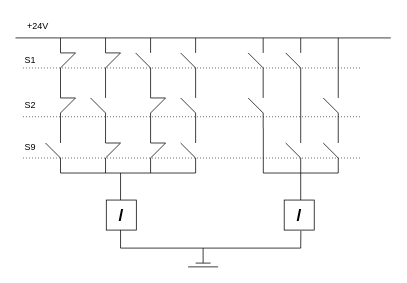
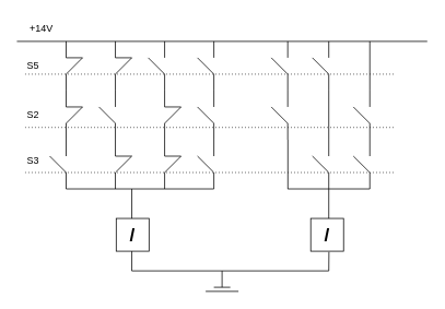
- <mxCell id="68" value="+24V" style="text;strokeColor=none;align=center;fillColor=none;html=1;verticalAlign=middle;whiteSpace=wrap;rounded=0;" vertex="1" parent="1"><mxGeometry x="20" y="20" width="60" height="30" as="geometry" /></mxCell>
+ <mxCell id="68" value="+14V" style="text;strokeColor=none;align=center;fillColor=none;html=1;verticalAlign=middle;whiteSpace=wrap;rounded=0;" vertex="1" parent="1"><mxGeometry x="20" y="20" width="60" height="30" as="geometry" /></mxCell>
- <mxCell id="4" value="S1" style="text;strokeColor=none;align=center;fillColor=none;html=1;verticalAlign=middle;whiteSpace=wrap;rounded=0;" vertex="1" parent="1"><mxGeometry x="30" y="65" width="20" height="30" as="geometry" /></mxCell>
+ <mxCell id="4" value="S5" style="text;strokeColor=none;align=center;fillColor=none;html=1;verticalAlign=middle;whiteSpace=wrap;rounded=0;" vertex="1" parent="1"><mxGeometry x="30" y="65" width="20" height="30" as="geometry" /></mxCell>
- <mxCell id="62" value="&lt;div&gt;S9&lt;/div&gt;" style="text;strokeColor=none;align=center;fillColor=none;html=1;verticalAlign=middle;whiteSpace=wrap;rounded=0;" vertex="1" parent="1"><mxGeometry x="30" y="138" width="20" height="115" as="geometry" /></mxCell>
+ <mxCell id="62" value="&lt;div&gt;S3&lt;/div&gt;" style="text;strokeColor=none;align=center;fillColor=none;html=1;verticalAlign=middle;whiteSpace=wrap;rounded=0;" vertex="1" parent="1"><mxGeometry x="30" y="138" width="20" height="115" as="geometry" /></mxCell>
